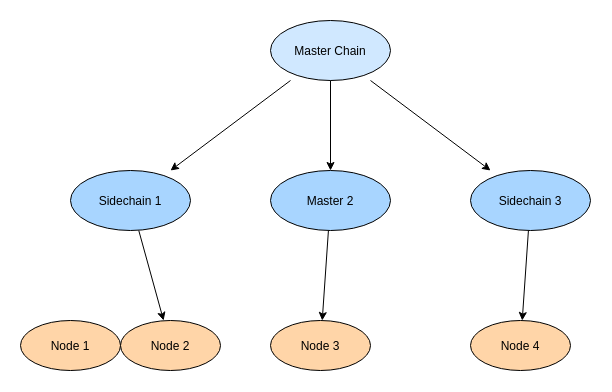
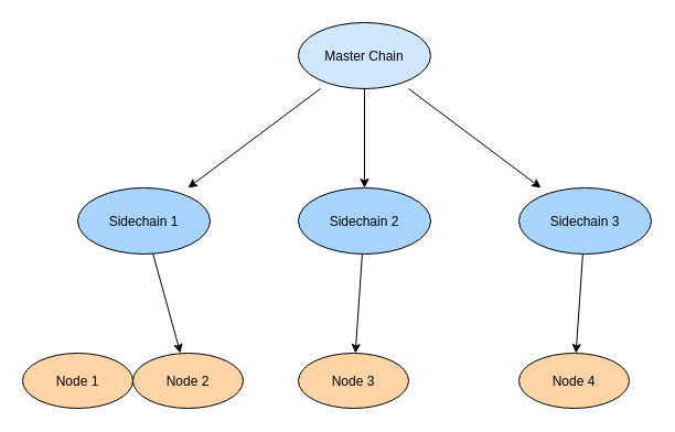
- <mxCell id="4" value="Master 2" style="shape=ellipse;fillColor=#a8d5ff" vertex="1" parent="1"><mxGeometry x="270" y="170" width="120" height="60" as="geometry" /></mxCell>
+ <mxCell id="4" value="Sidechain 2" style="shape=ellipse;fillColor=#a8d5ff" vertex="1" parent="1"><mxGeometry x="270" y="170" width="120" height="60" as="geometry" /></mxCell>
